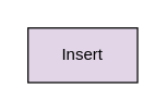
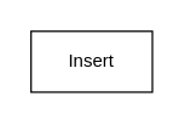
- <mxCell id="2" value="Insert" style="rounded=0;whiteSpace=wrap;html=1;fillColor=#e1d5e7;" vertex="1" parent="1"><mxGeometry x="20" y="20" width="80" height="40" as="geometry" /></mxCell>
+ <mxCell id="2" value="Insert" style="rounded=0;whiteSpace=wrap;html=1;" vertex="1" parent="1"><mxGeometry x="20" y="20" width="80" height="40" as="geometry" /></mxCell>
